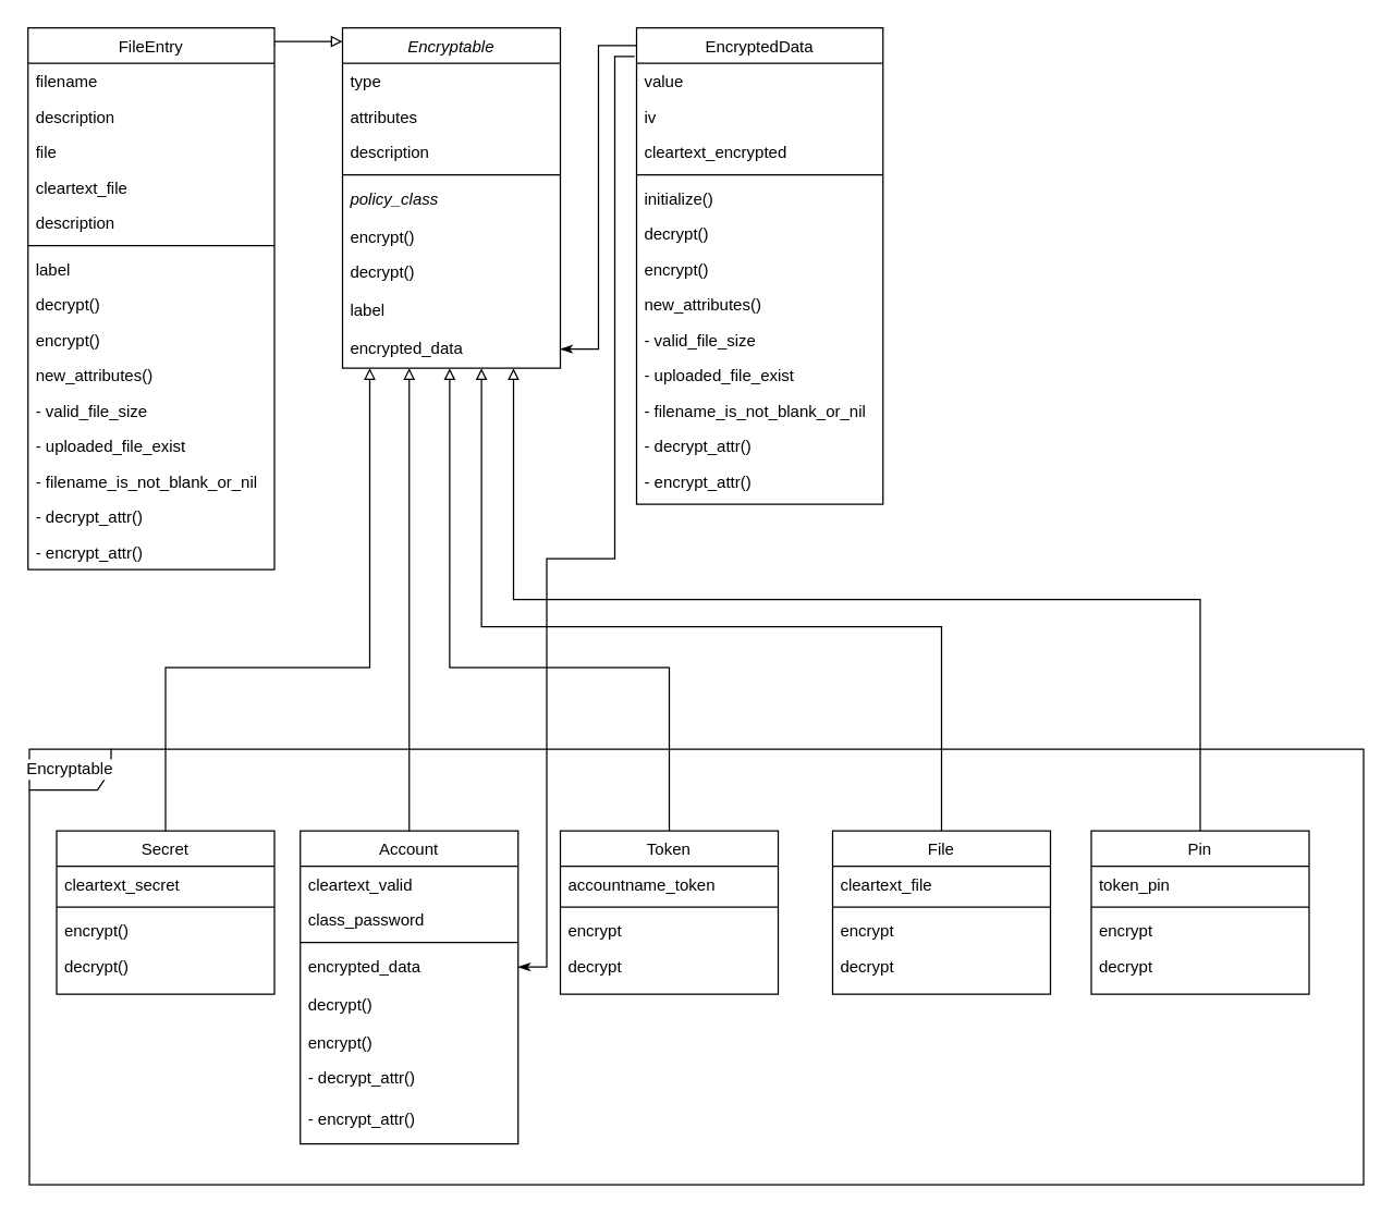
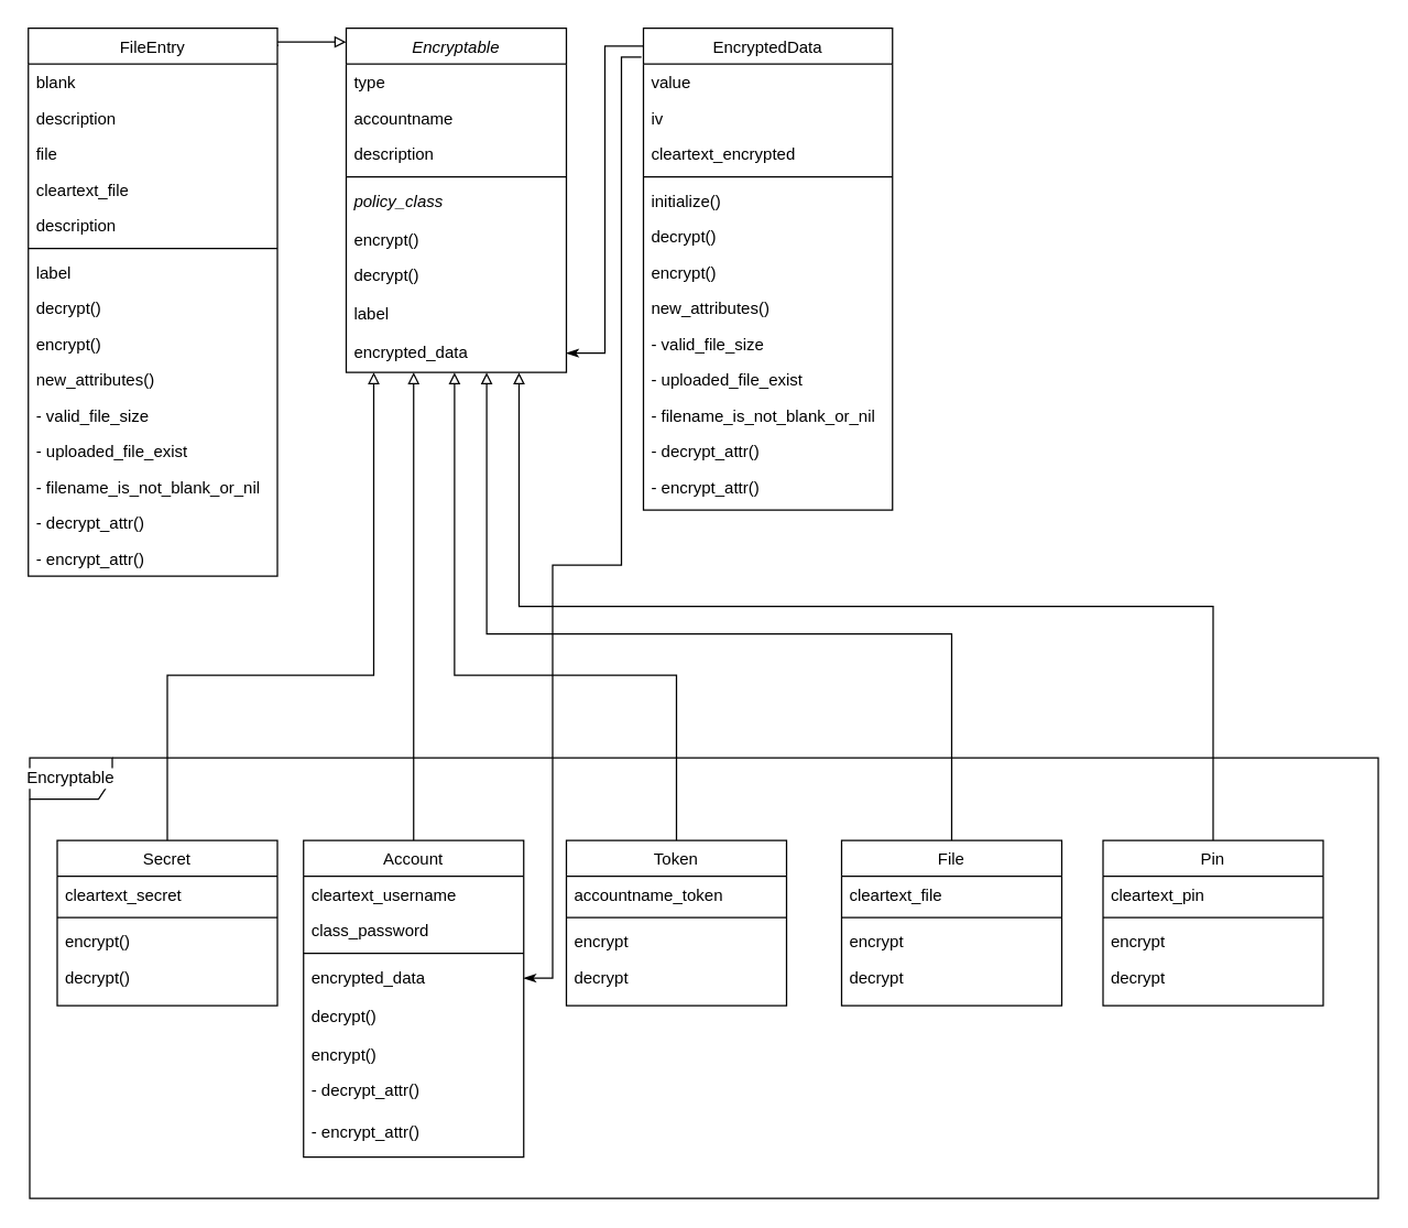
- <mxCell id="33" value="filename" style="text;align=left;verticalAlign=top;spacingLeft=4;spacingRight=4;overflow=hidden;rotatable=0;points=[[0,0.5],[1,0.5]];portConstraint=eastwest;fontColor=default;" parent="32" vertex="1"><mxGeometry y="26" width="181" height="26" as="geometry" /></mxCell>
+ <mxCell id="33" value="blank" style="text;align=left;verticalAlign=top;spacingLeft=4;spacingRight=4;overflow=hidden;rotatable=0;points=[[0,0.5],[1,0.5]];portConstraint=eastwest;fontColor=default;" parent="32" vertex="1"><mxGeometry y="26" width="181" height="26" as="geometry" /></mxCell>
- <mxCell id="5" value="attributes" style="text;align=left;verticalAlign=top;spacingLeft=4;spacingRight=4;overflow=hidden;rotatable=0;points=[[0,0.5],[1,0.5]];portConstraint=eastwest;rounded=0;shadow=0;html=0;fontColor=default;" parent="3" vertex="1"><mxGeometry y="52" width="160" height="26" as="geometry" /></mxCell>
+ <mxCell id="5" value="accountname" style="text;align=left;verticalAlign=top;spacingLeft=4;spacingRight=4;overflow=hidden;rotatable=0;points=[[0,0.5],[1,0.5]];portConstraint=eastwest;rounded=0;shadow=0;html=0;fontColor=default;" parent="3" vertex="1"><mxGeometry y="52" width="160" height="26" as="geometry" /></mxCell>
- <mxCell id="50" value="cleartext_valid" style="text;align=left;verticalAlign=top;spacingLeft=4;spacingRight=4;overflow=hidden;rotatable=0;points=[[0,0.5],[1,0.5]];portConstraint=eastwest;fontColor=default;" parent="49" vertex="1"><mxGeometry y="26" width="160" height="26" as="geometry" /></mxCell>
+ <mxCell id="50" value="cleartext_username" style="text;align=left;verticalAlign=top;spacingLeft=4;spacingRight=4;overflow=hidden;rotatable=0;points=[[0,0.5],[1,0.5]];portConstraint=eastwest;fontColor=default;" parent="49" vertex="1"><mxGeometry y="26" width="160" height="26" as="geometry" /></mxCell>
- <mxCell id="59" value="token_pin" style="text;align=left;verticalAlign=top;spacingLeft=4;spacingRight=4;overflow=hidden;rotatable=0;points=[[0,0.5],[1,0.5]];portConstraint=eastwest;fontColor=default;" parent="58" vertex="1"><mxGeometry y="26" width="160" height="26" as="geometry" /></mxCell>
+ <mxCell id="59" value="cleartext_pin" style="text;align=left;verticalAlign=top;spacingLeft=4;spacingRight=4;overflow=hidden;rotatable=0;points=[[0,0.5],[1,0.5]];portConstraint=eastwest;fontColor=default;" parent="58" vertex="1"><mxGeometry y="26" width="160" height="26" as="geometry" /></mxCell>
